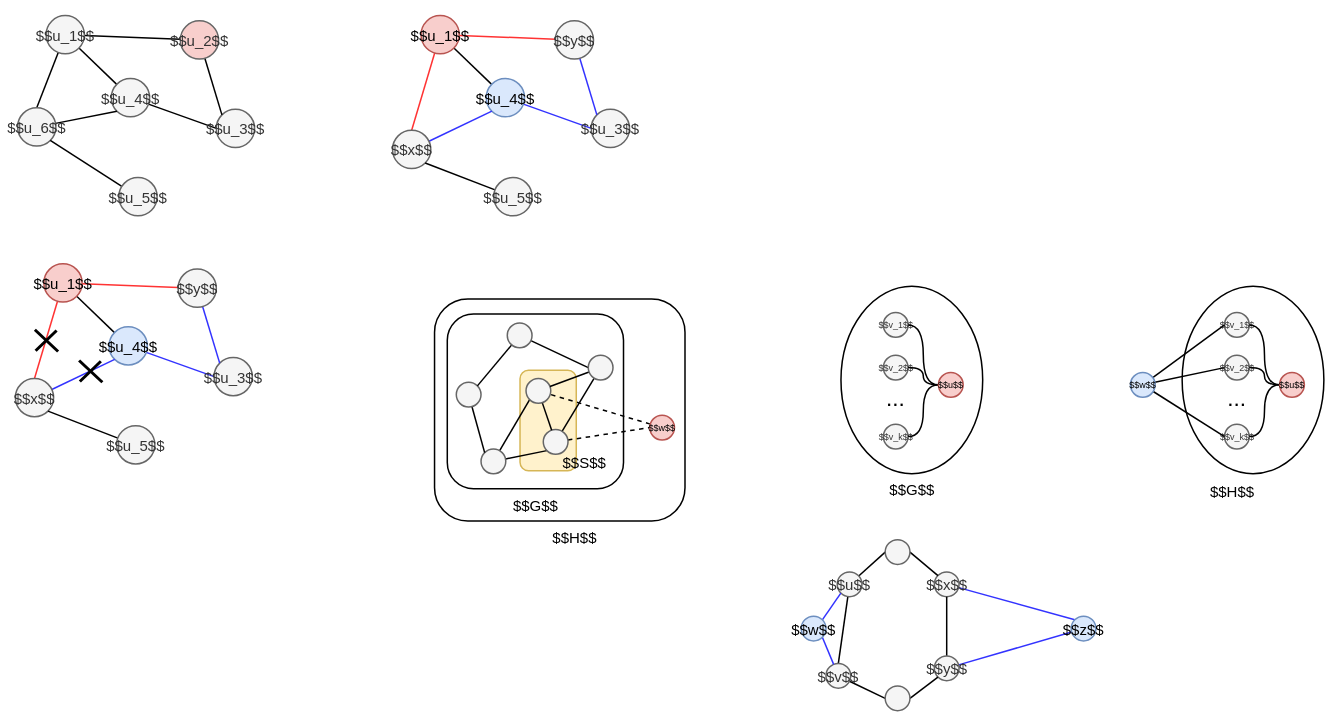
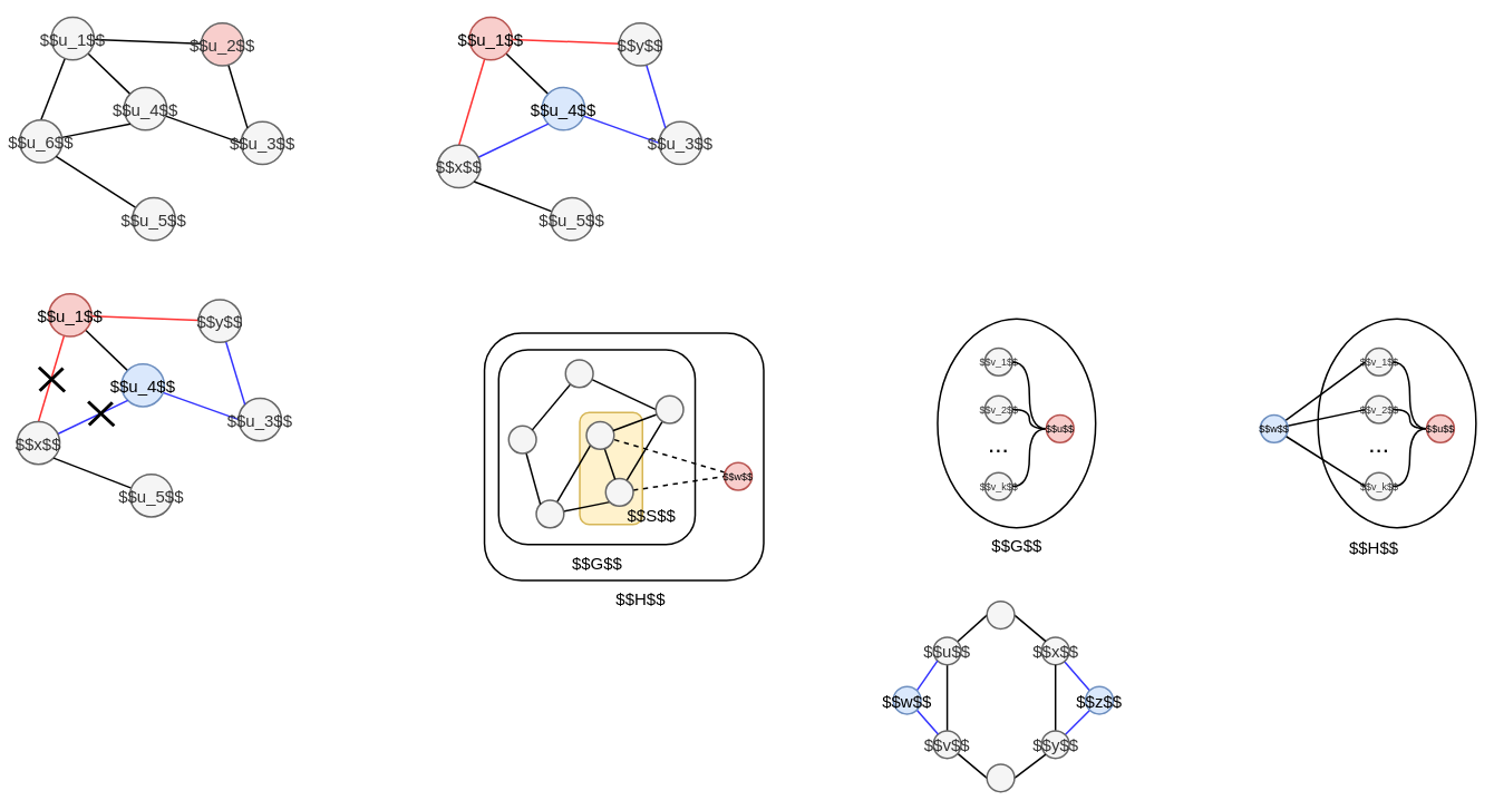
- <mxCell id="111" value="&lt;font style=&quot;font-size: 20px&quot;&gt;$$z$$&lt;/font&gt;" style="ellipse;whiteSpace=wrap;html=1;aspect=fixed;fillColor=#dae8fc;strokeColor=#6c8ebf;strokeWidth=2;" vertex="1" parent="1"><mxGeometry x="1428" y="821" width="33" height="33" as="geometry" /></mxCell>
+ <mxCell id="111" value="&lt;font style=&quot;font-size: 20px&quot;&gt;$$z$$&lt;/font&gt;" style="ellipse;whiteSpace=wrap;html=1;aspect=fixed;fillColor=#dae8fc;strokeColor=#6c8ebf;strokeWidth=2;" vertex="1" parent="1"><mxGeometry x="1298" y="821" width="33" height="33" as="geometry" /></mxCell>
- <mxCell id="98" value="&lt;font style=&quot;font-size: 20px&quot;&gt;$$v$$&lt;/font&gt;" style="ellipse;whiteSpace=wrap;html=1;aspect=fixed;fillColor=#f5f5f5;fontColor=#333333;strokeColor=#666666;strokeWidth=2;" vertex="1" parent="1"><mxGeometry x="1101" y="884" width="33" height="33" as="geometry" /></mxCell>
+ <mxCell id="98" value="&lt;font style=&quot;font-size: 20px&quot;&gt;$$v$$&lt;/font&gt;" style="ellipse;whiteSpace=wrap;html=1;aspect=fixed;fillColor=#f5f5f5;fontColor=#333333;strokeColor=#666666;strokeWidth=2;" vertex="1" parent="1"><mxGeometry x="1116" y="874" width="33" height="33" as="geometry" /></mxCell>
